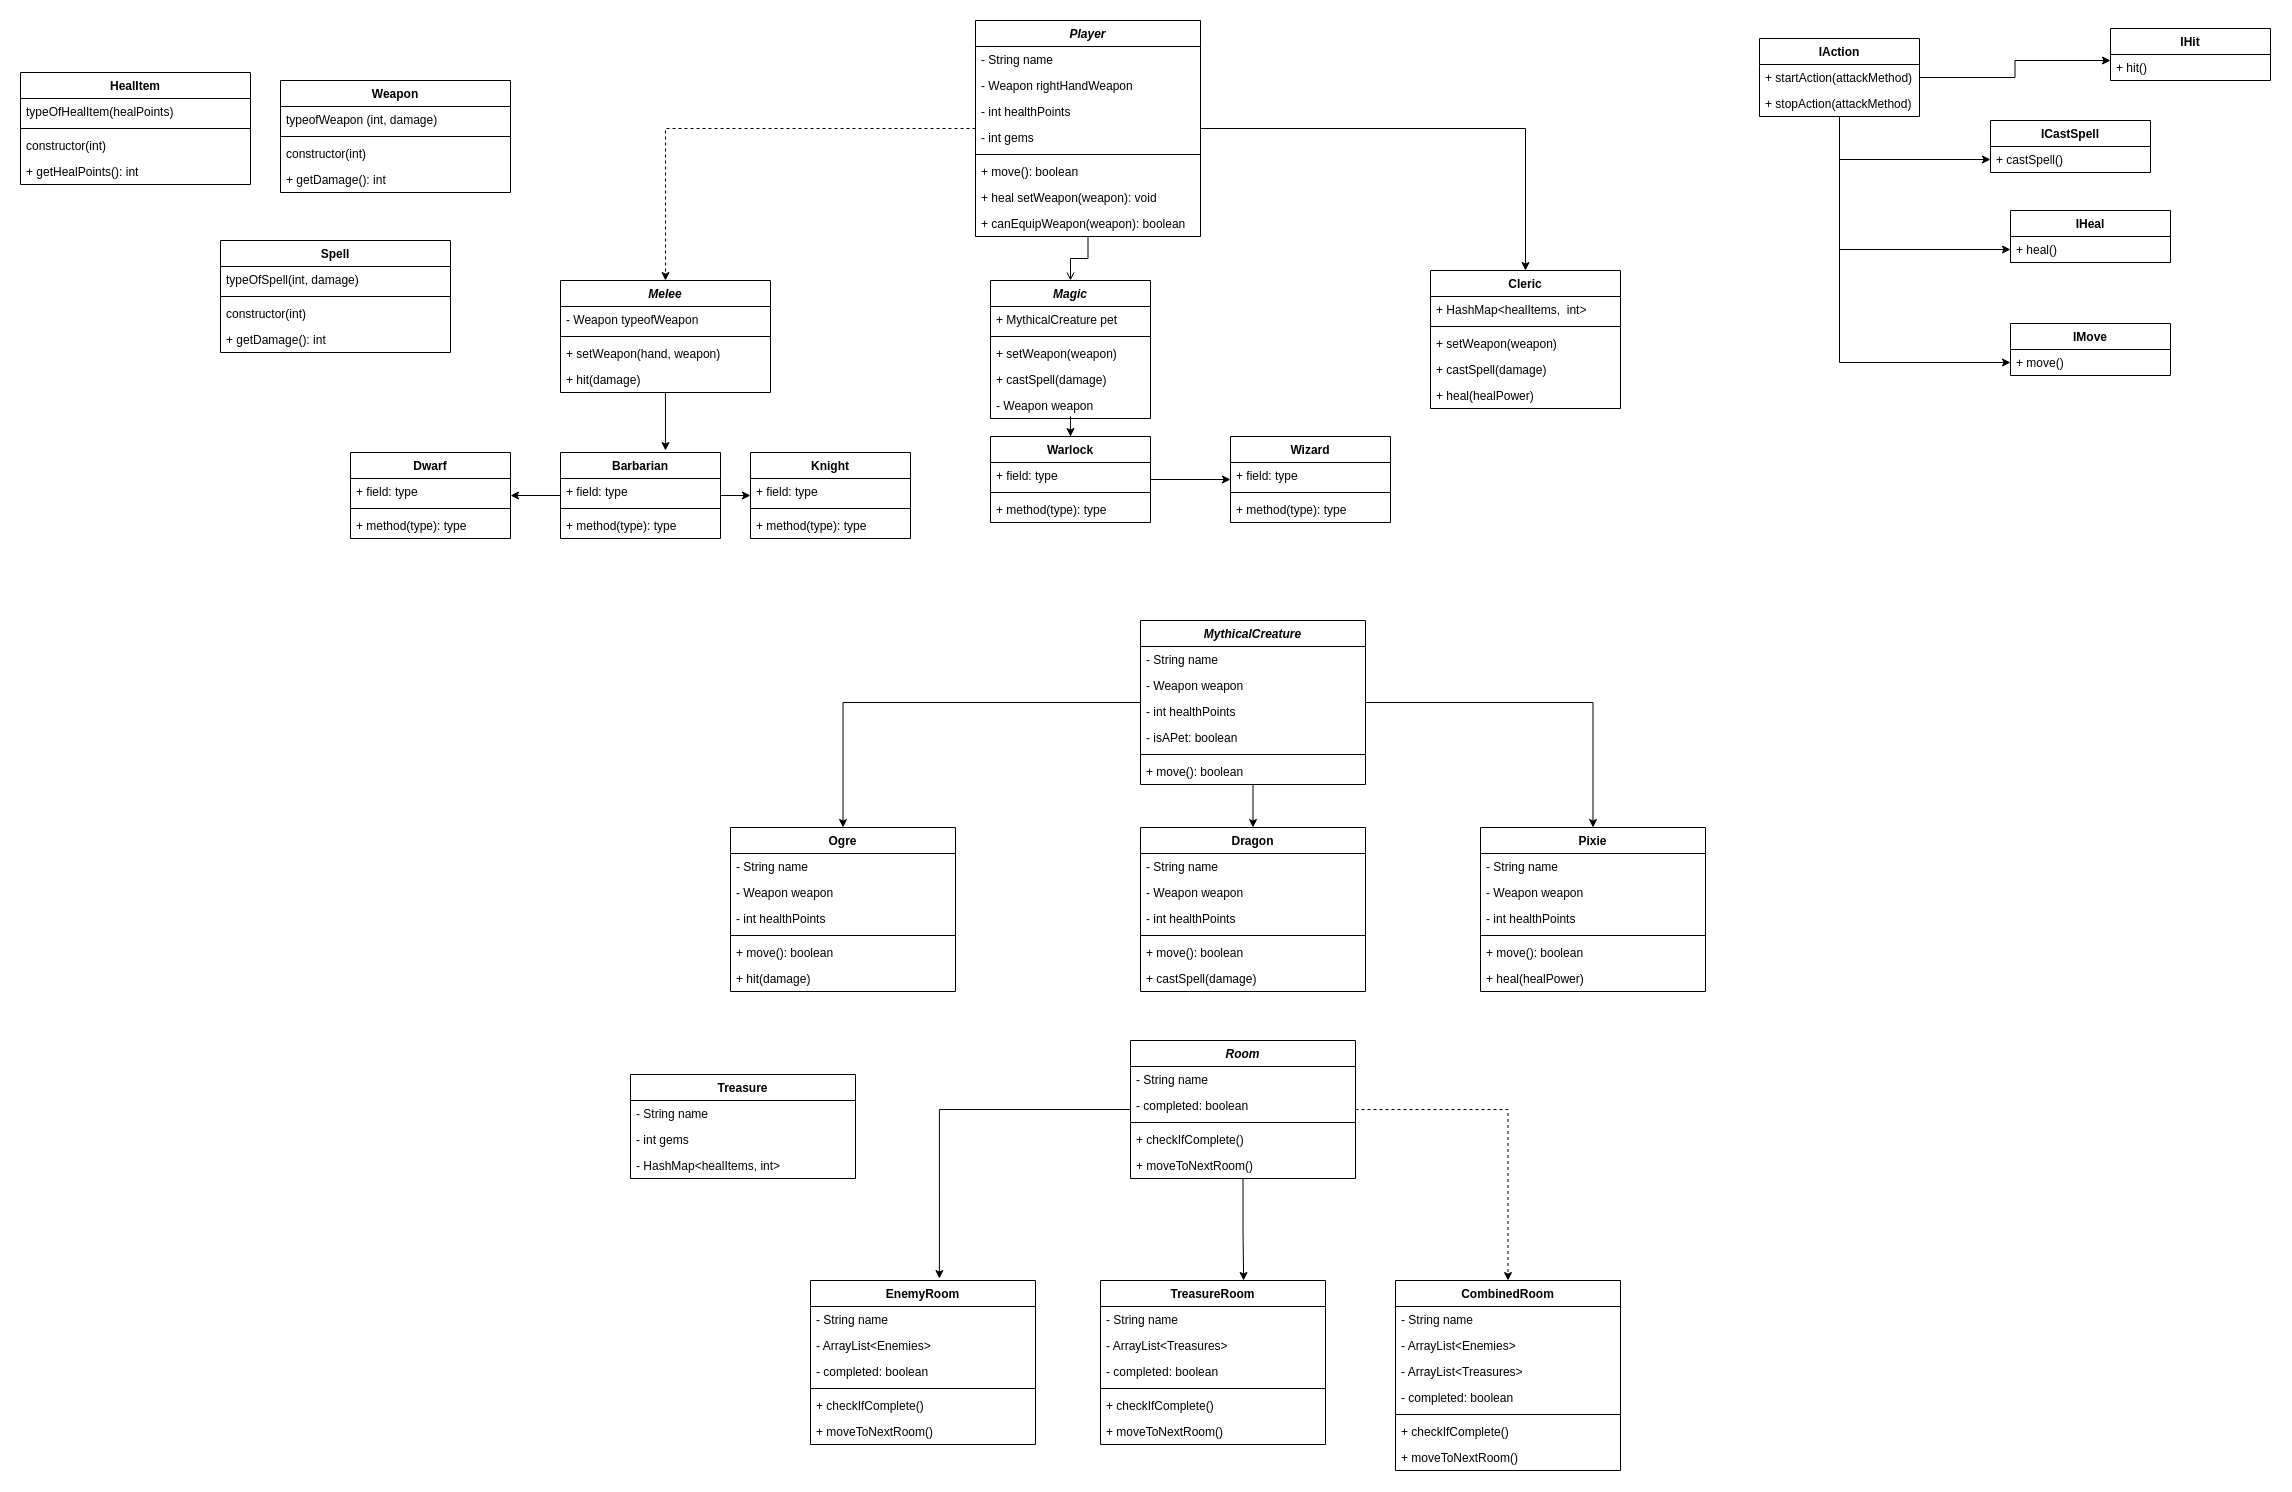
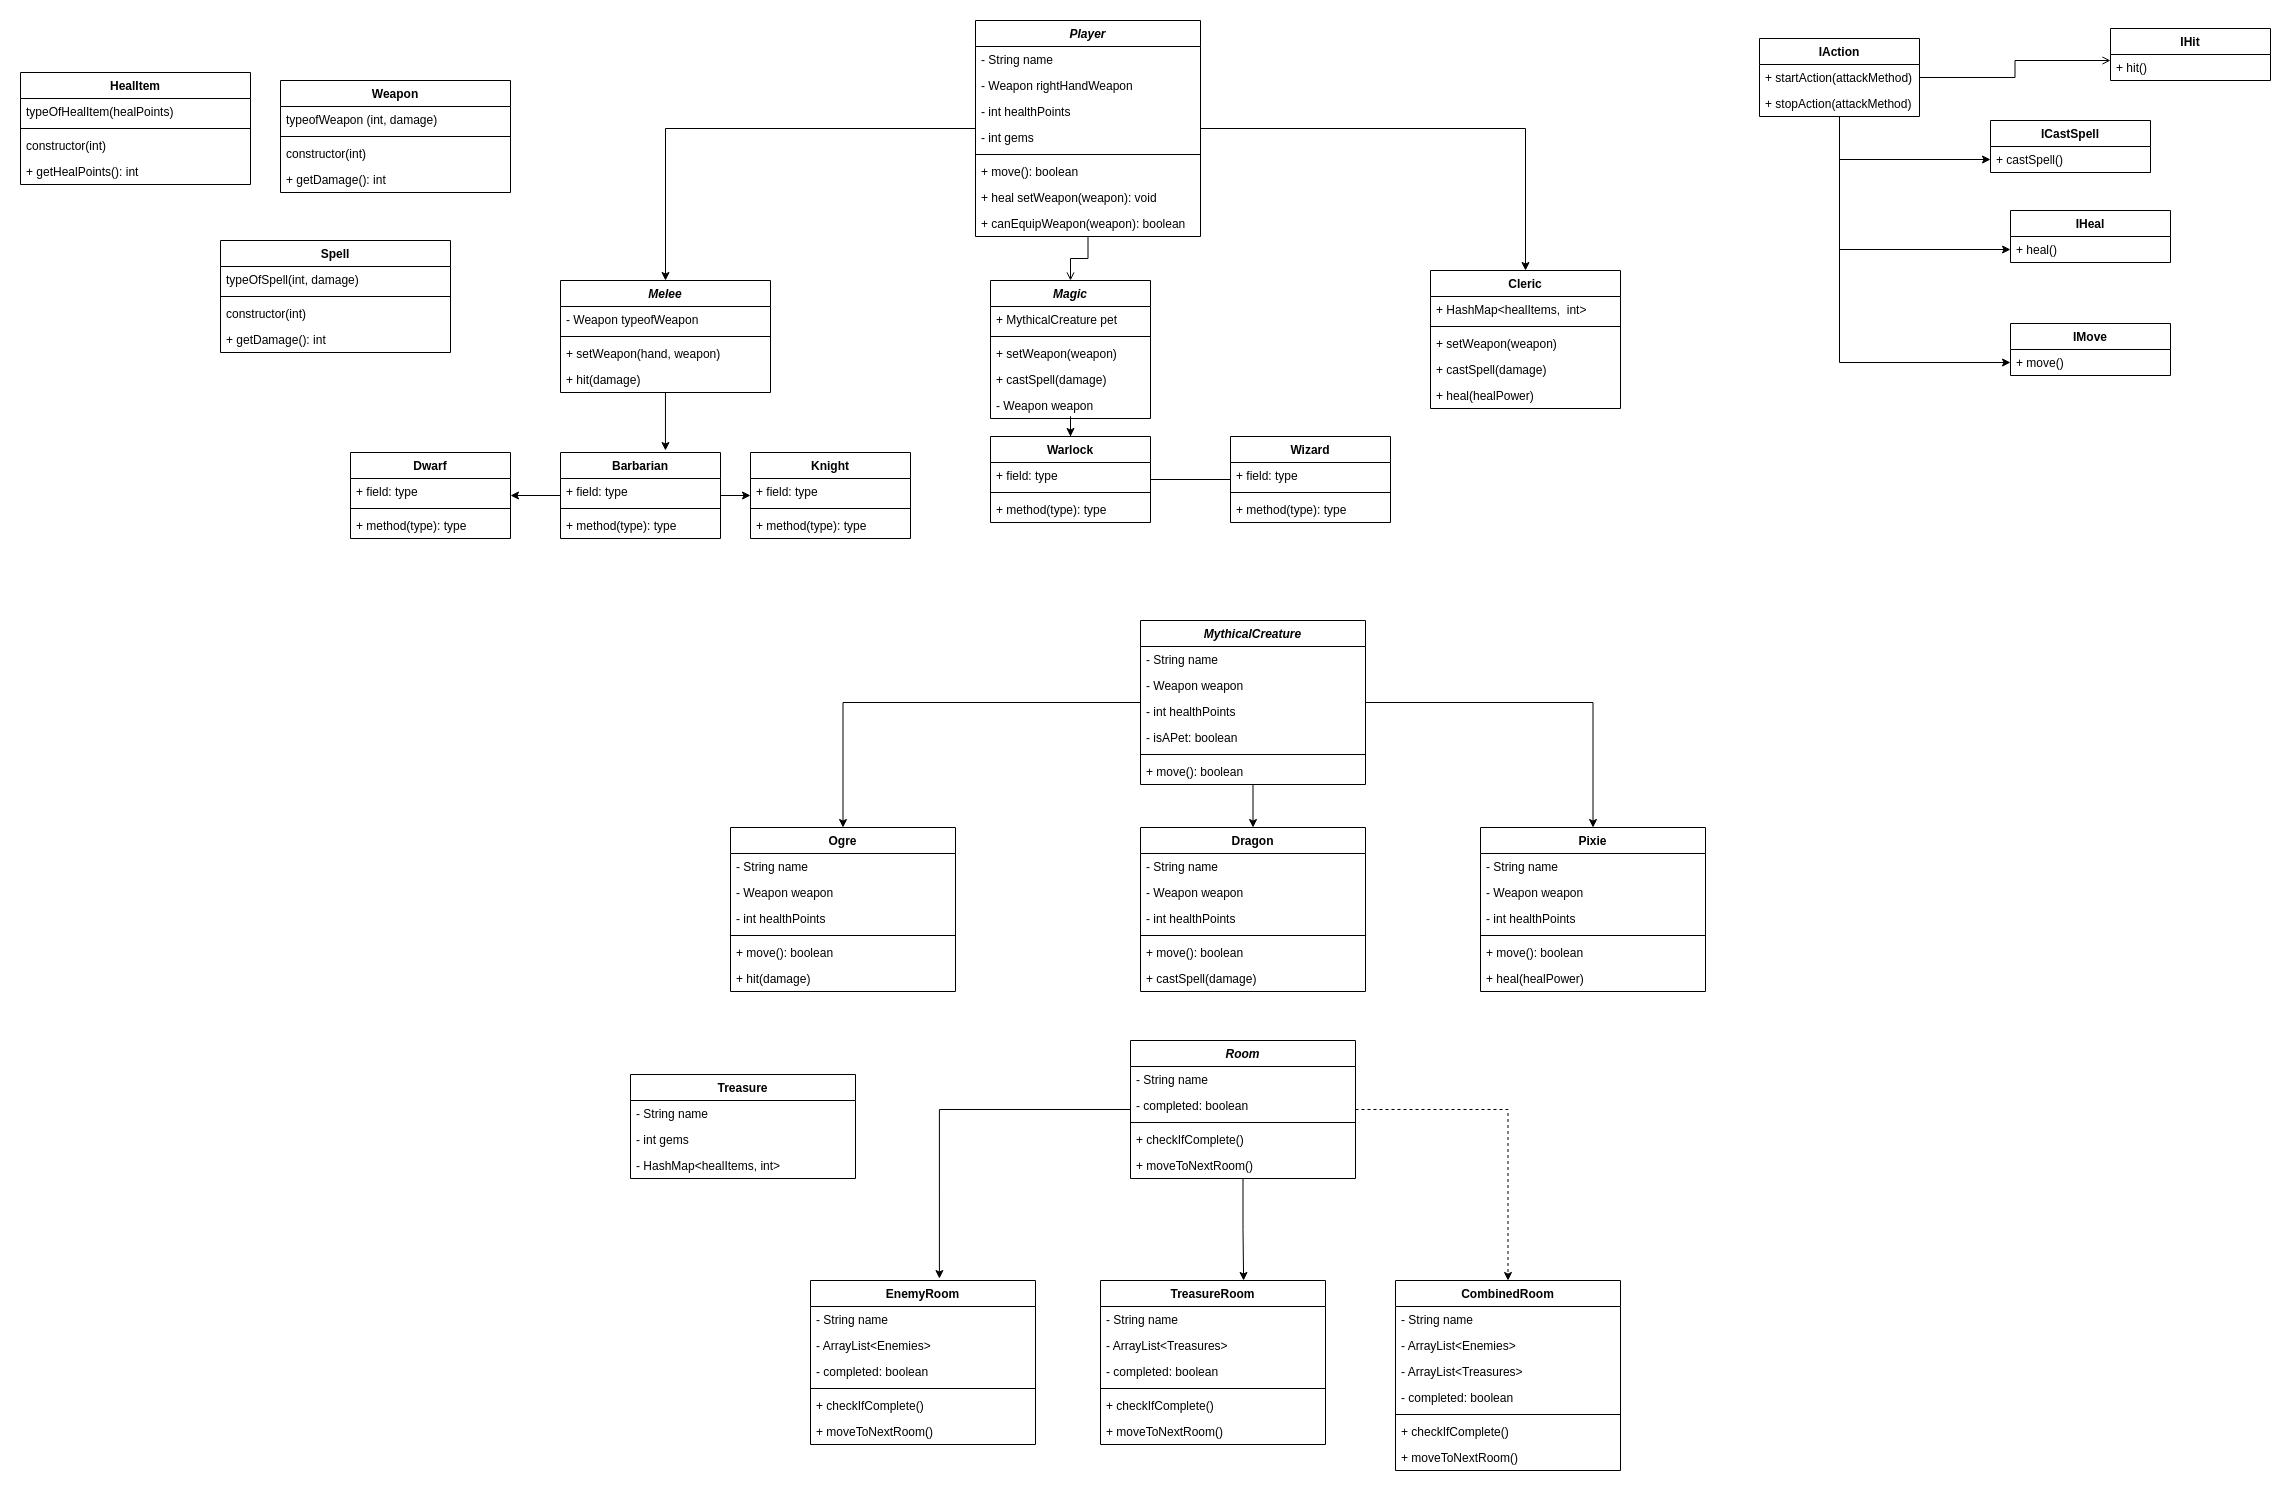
- <mxCell id="110" style="edgeStyle=orthogonalEdgeStyle;rounded=0;orthogonalLoop=1;jettySize=auto;html=1;entryX=0;entryY=0.231;entryDx=0;entryDy=0;entryPerimeter=0;" edge="1" parent="1" source="114" target="57"><mxGeometry relative="1" as="geometry" /></mxCell>
+ <mxCell id="110" style="edgeStyle=orthogonalEdgeStyle;rounded=0;orthogonalLoop=1;jettySize=auto;html=1;entryX=0;entryY=0.231;entryDx=0;entryDy=0;entryPerimeter=0;endArrow=open;" edge="1" parent="1" source="114" target="57"><mxGeometry relative="1" as="geometry" /></mxCell>
- <mxCell id="2" value="" style="edgeStyle=orthogonalEdgeStyle;rounded=0;orthogonalLoop=1;jettySize=auto;html=1;dashed=1;" edge="1" parent="1" source="5" target="15"><mxGeometry relative="1" as="geometry" /></mxCell>
+ <mxCell id="2" value="" style="edgeStyle=orthogonalEdgeStyle;rounded=0;orthogonalLoop=1;jettySize=auto;html=1;" edge="1" parent="1" source="5" target="15"><mxGeometry relative="1" as="geometry" /></mxCell>
- <mxCell id="47" value="" style="edgeStyle=orthogonalEdgeStyle;rounded=0;orthogonalLoop=1;jettySize=auto;html=1;" edge="1" parent="1" source="48" target="52"><mxGeometry relative="1" as="geometry" /></mxCell>
+ <mxCell id="47" value="" style="edgeStyle=orthogonalEdgeStyle;rounded=0;orthogonalLoop=1;jettySize=auto;html=1;endArrow=none;" edge="1" parent="1" source="48" target="52"><mxGeometry relative="1" as="geometry" /></mxCell>
